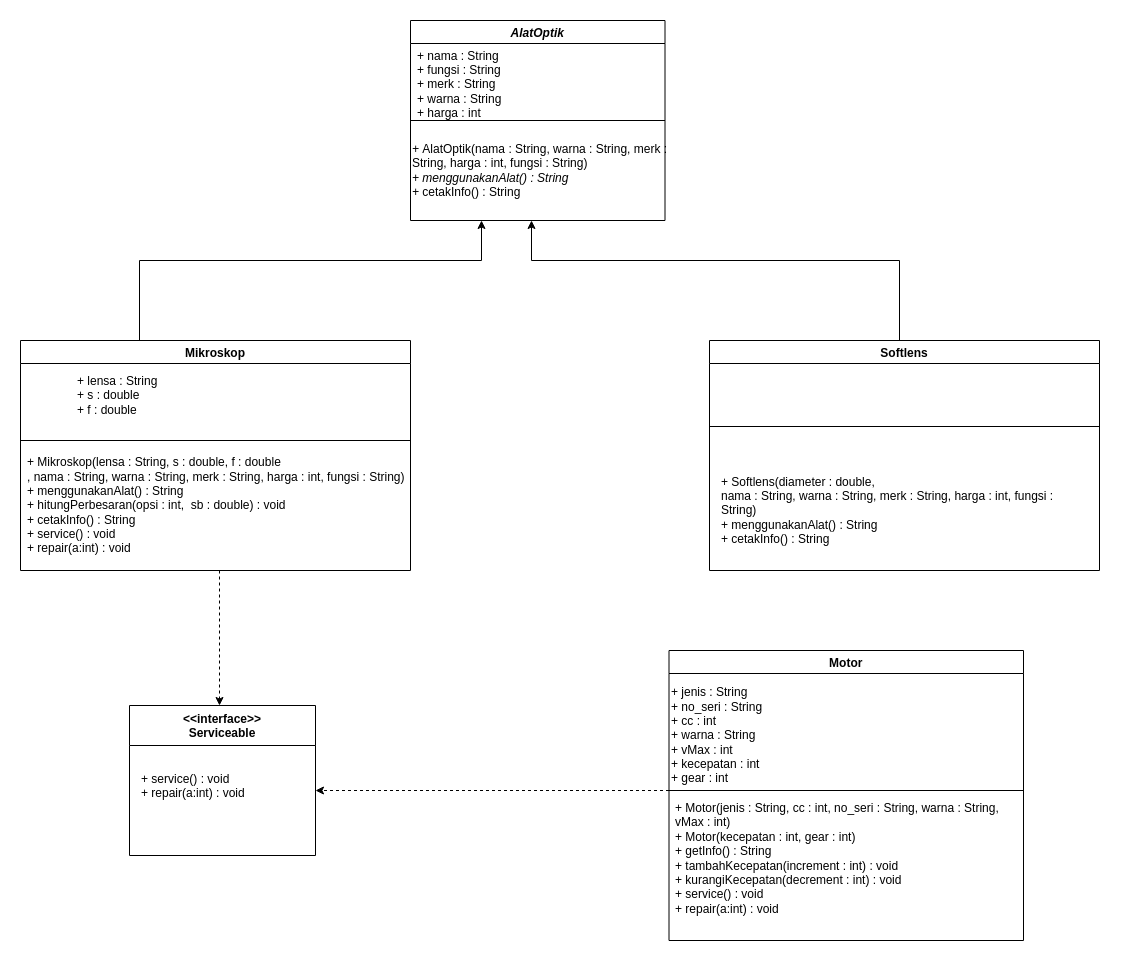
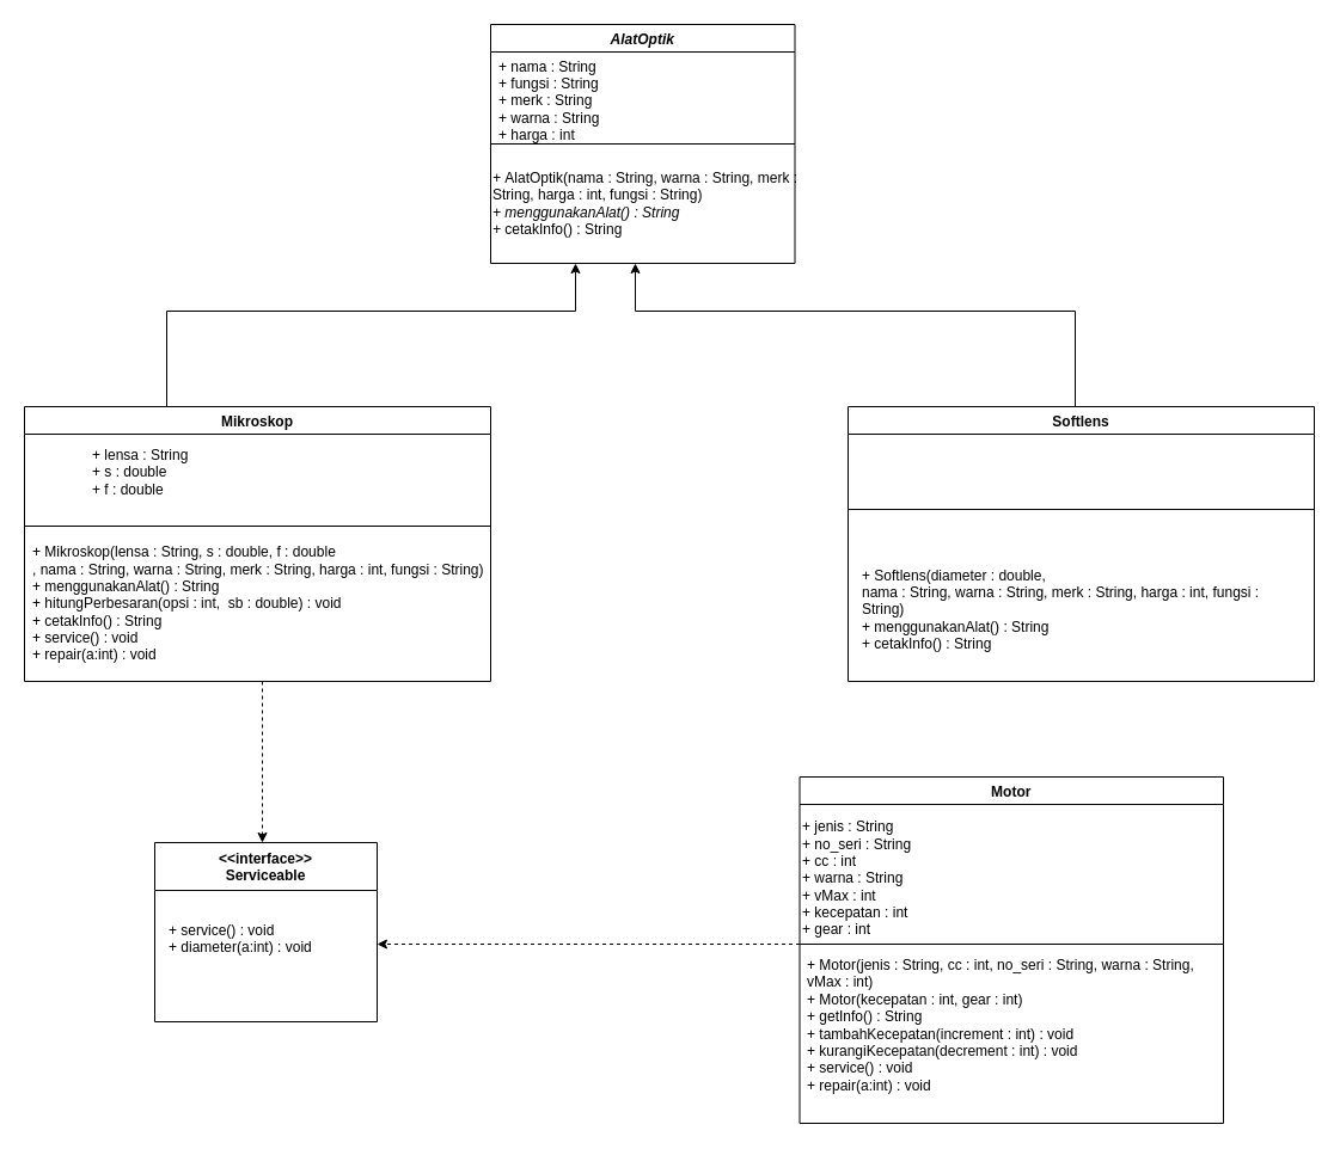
- <mxCell id="11" value="&lt;div style=&quot;text-align: left&quot;&gt;+ service() : void&lt;/div&gt;&lt;div style=&quot;text-align: left&quot;&gt;+ repair(a:int) : void&lt;/div&gt;" style="text;whiteSpace=wrap;html=1;" parent="10" vertex="1"><mxGeometry x="10" y="60" width="166" height="40" as="geometry" /></mxCell>
+ <mxCell id="11" value="&lt;div style=&quot;text-align: left&quot;&gt;+ service() : void&lt;/div&gt;&lt;div style=&quot;text-align: left&quot;&gt;+ diameter(a:int) : void&lt;/div&gt;" style="text;whiteSpace=wrap;html=1;" parent="10" vertex="1"><mxGeometry x="10" y="60" width="166" height="40" as="geometry" /></mxCell>
